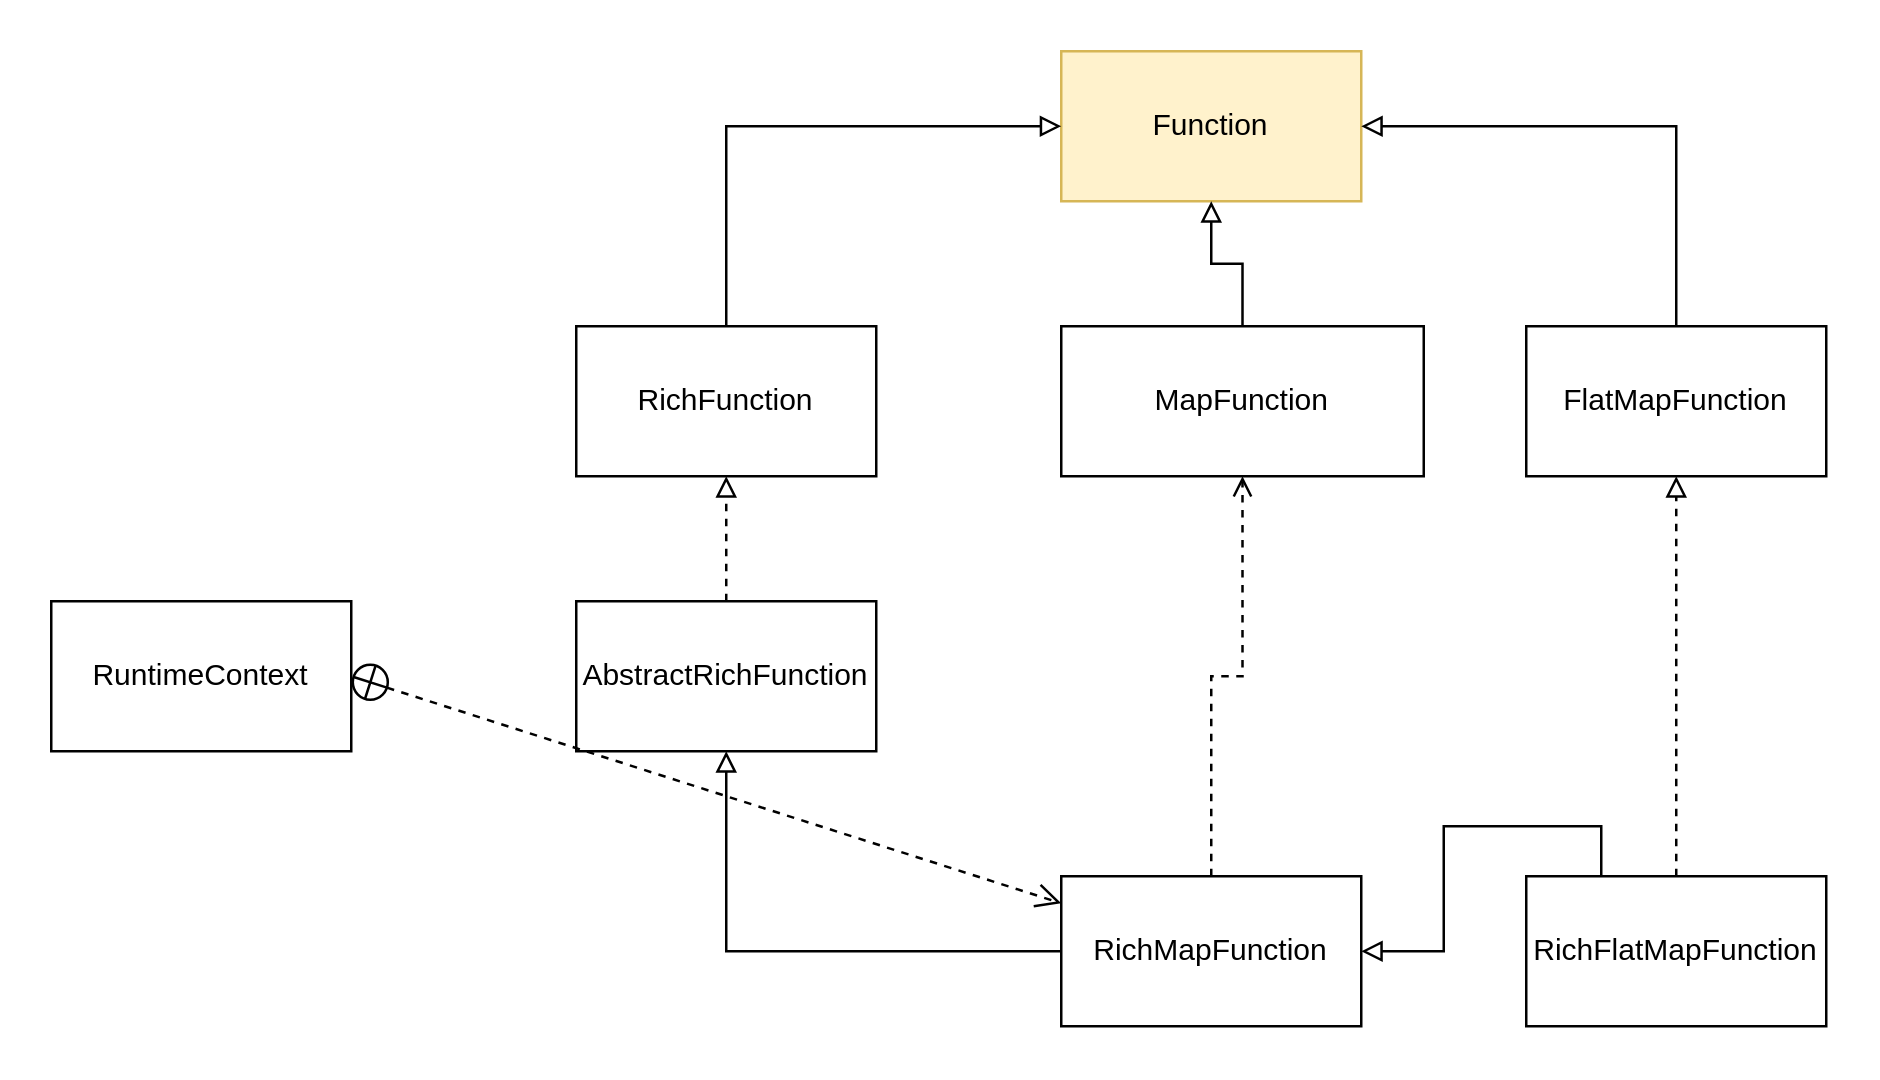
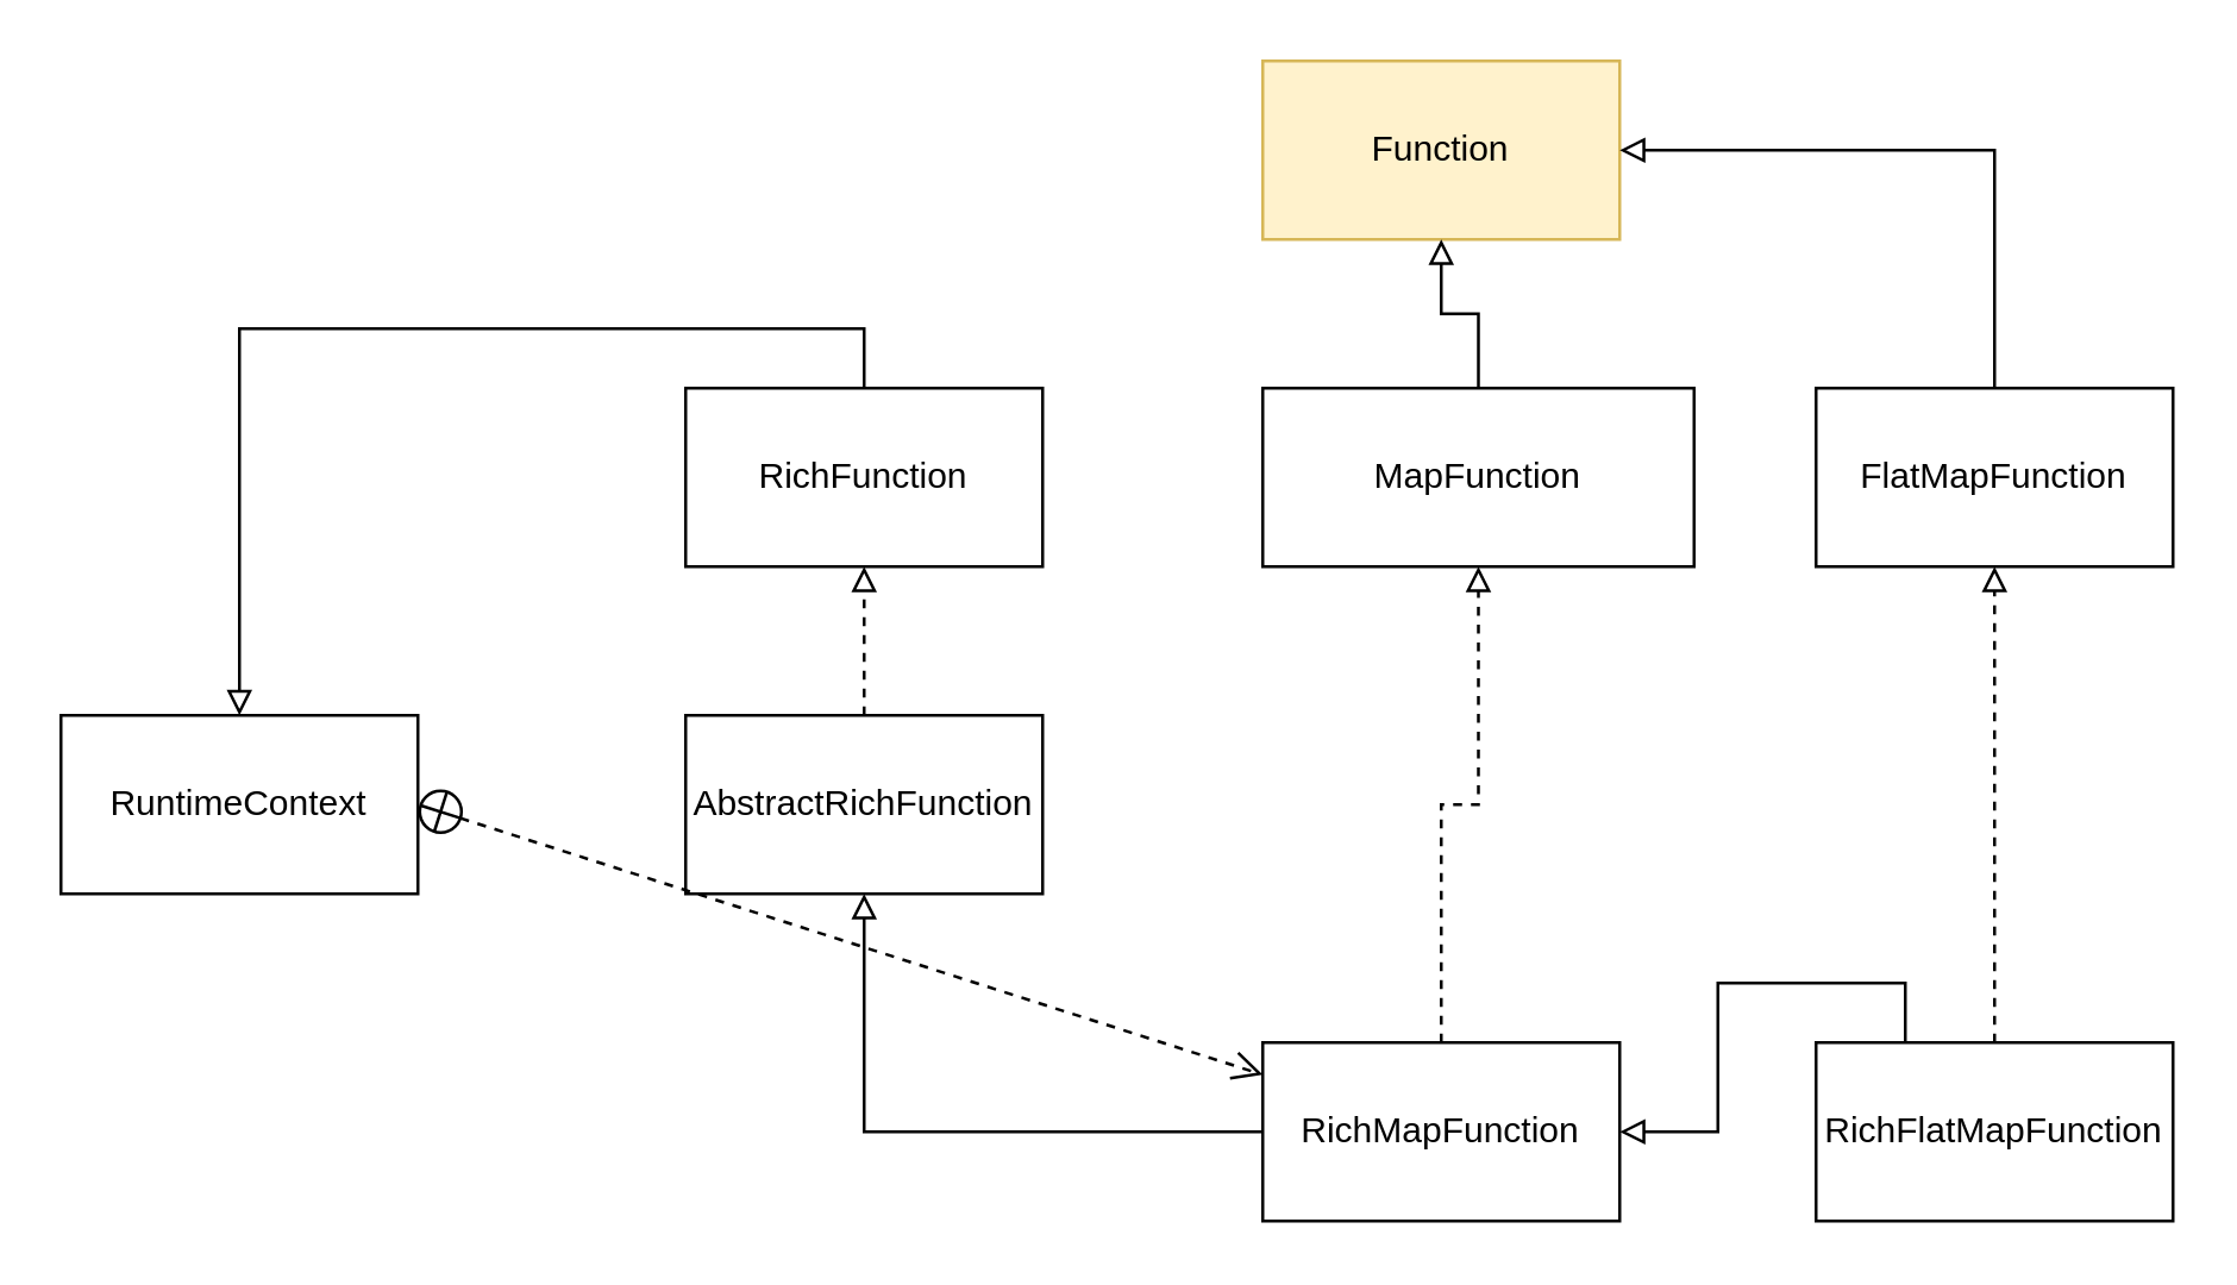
- <mxCell id="7" style="edgeStyle=orthogonalEdgeStyle;rounded=0;orthogonalLoop=1;jettySize=auto;html=1;entryX=0;entryY=0.5;entryDx=0;entryDy=0;exitX=0.5;exitY=0;exitDx=0;exitDy=0;endArrow=block;endFill=0;" edge="1" parent="1" source="8" target="2"><mxGeometry relative="1" as="geometry" /></mxCell>
+ <mxCell id="7" style="edgeStyle=orthogonalEdgeStyle;rounded=0;orthogonalLoop=1;jettySize=auto;html=1;exitX=0.5;exitY=0;exitDx=0;exitDy=0;endArrow=block;endFill=0;" edge="1" parent="1" source="8" target="11"><mxGeometry relative="1" as="geometry" /></mxCell>
- <mxCell id="14" style="edgeStyle=orthogonalEdgeStyle;rounded=0;orthogonalLoop=1;jettySize=auto;html=1;entryX=0.5;entryY=1;entryDx=0;entryDy=0;endArrow=open;endFill=0;dashed=1;" edge="1" parent="1" source="15" target="4"><mxGeometry relative="1" as="geometry" /></mxCell>
+ <mxCell id="14" style="edgeStyle=orthogonalEdgeStyle;rounded=0;orthogonalLoop=1;jettySize=auto;html=1;entryX=0.5;entryY=1;entryDx=0;entryDy=0;endArrow=block;endFill=0;dashed=1;" edge="1" parent="1" source="15" target="4"><mxGeometry relative="1" as="geometry" /></mxCell>
